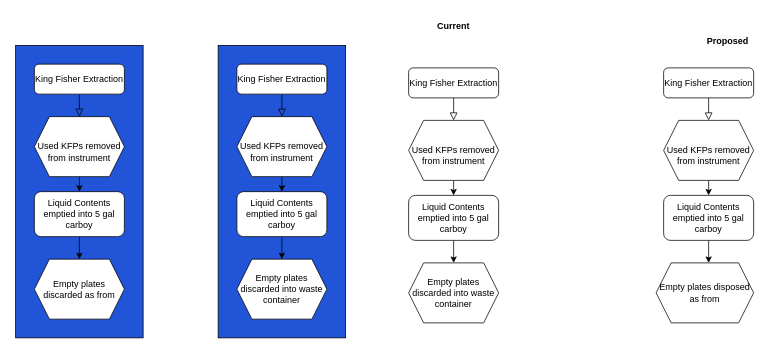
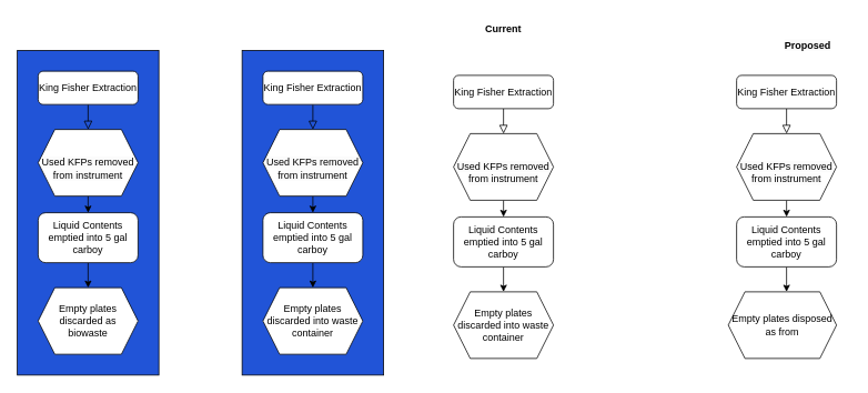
- <mxCell id="33" value="Empty plates discarded as from" style="shape=hexagon;perimeter=hexagonPerimeter2;whiteSpace=wrap;html=1;fixedSize=1;" vertex="1" parent="1"><mxGeometry x="45" y="345" width="120" height="80" as="geometry" /></mxCell>
+ <mxCell id="33" value="Empty plates discarded as biowaste" style="shape=hexagon;perimeter=hexagonPerimeter2;whiteSpace=wrap;html=1;fixedSize=1;" vertex="1" parent="1"><mxGeometry x="45" y="345" width="120" height="80" as="geometry" /></mxCell>
